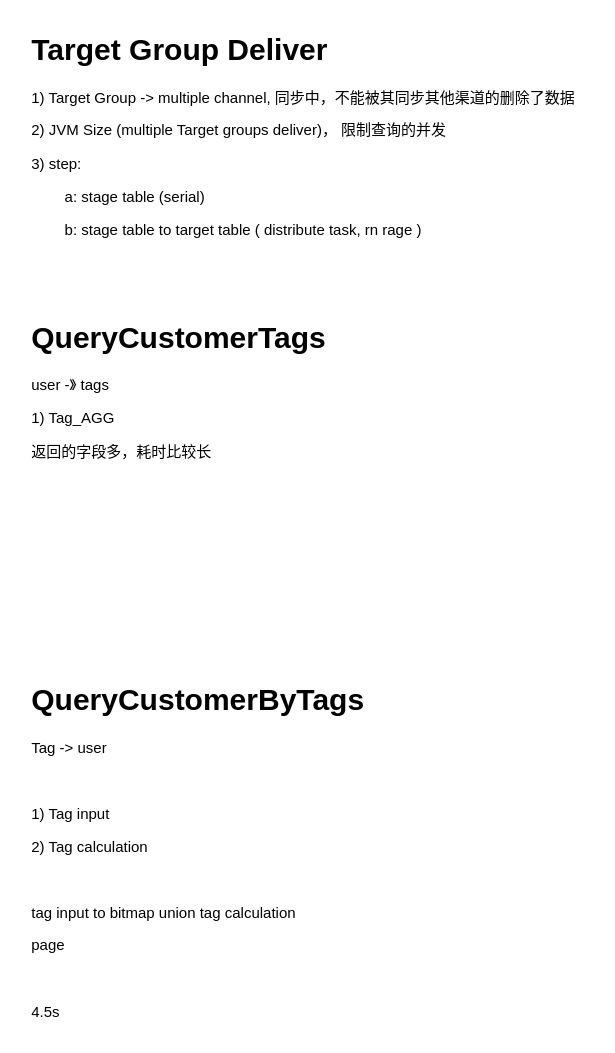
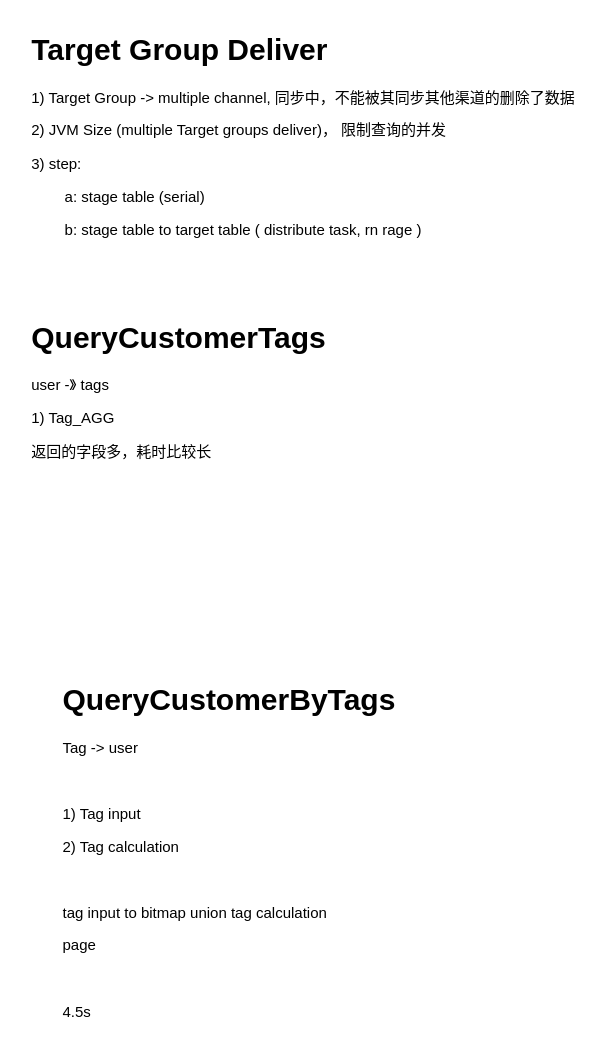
- <mxCell id="4" value="&lt;h1&gt;QueryCustomerByTags&lt;/h1&gt;&lt;p&gt;Tag -&amp;gt; user&lt;/p&gt;&lt;p&gt;&lt;br&gt;&lt;/p&gt;&lt;p&gt;1) Tag input&lt;/p&gt;&lt;p&gt;2) Tag calculation&lt;/p&gt;&lt;p&gt;&lt;br&gt;&lt;/p&gt;&lt;p&gt;tag input to bitmap union tag calculation&amp;nbsp;&lt;/p&gt;&lt;p&gt;page&lt;/p&gt;&lt;p&gt;&lt;br&gt;&lt;/p&gt;&lt;p&gt;4.5s&lt;/p&gt;&lt;p&gt;&lt;br&gt;&lt;/p&gt;&lt;p&gt;&lt;br&gt;&lt;/p&gt;&lt;p&gt;&lt;br&gt;&lt;/p&gt;&lt;p&gt;&lt;br&gt;&lt;/p&gt;" style="text;html=1;strokeColor=none;fillColor=none;spacing=5;spacingTop=-20;whiteSpace=wrap;overflow=hidden;rounded=0;" vertex="1" parent="1"><mxGeometry x="20" y="540" width="440" height="280" as="geometry" /></mxCell>
+ <mxCell id="4" value="&lt;h1&gt;QueryCustomerByTags&lt;/h1&gt;&lt;p&gt;Tag -&amp;gt; user&lt;/p&gt;&lt;p&gt;&lt;br&gt;&lt;/p&gt;&lt;p&gt;1) Tag input&lt;/p&gt;&lt;p&gt;2) Tag calculation&lt;/p&gt;&lt;p&gt;&lt;br&gt;&lt;/p&gt;&lt;p&gt;tag input to bitmap union tag calculation&amp;nbsp;&lt;/p&gt;&lt;p&gt;page&lt;/p&gt;&lt;p&gt;&lt;br&gt;&lt;/p&gt;&lt;p&gt;4.5s&lt;/p&gt;&lt;p&gt;&lt;br&gt;&lt;/p&gt;&lt;p&gt;&lt;br&gt;&lt;/p&gt;&lt;p&gt;&lt;br&gt;&lt;/p&gt;&lt;p&gt;&lt;br&gt;&lt;/p&gt;" style="text;html=1;strokeColor=none;fillColor=none;spacing=5;spacingTop=-20;whiteSpace=wrap;overflow=hidden;rounded=0;" vertex="1" parent="1"><mxGeometry x="45" y="540" width="440" height="280" as="geometry" /></mxCell>
